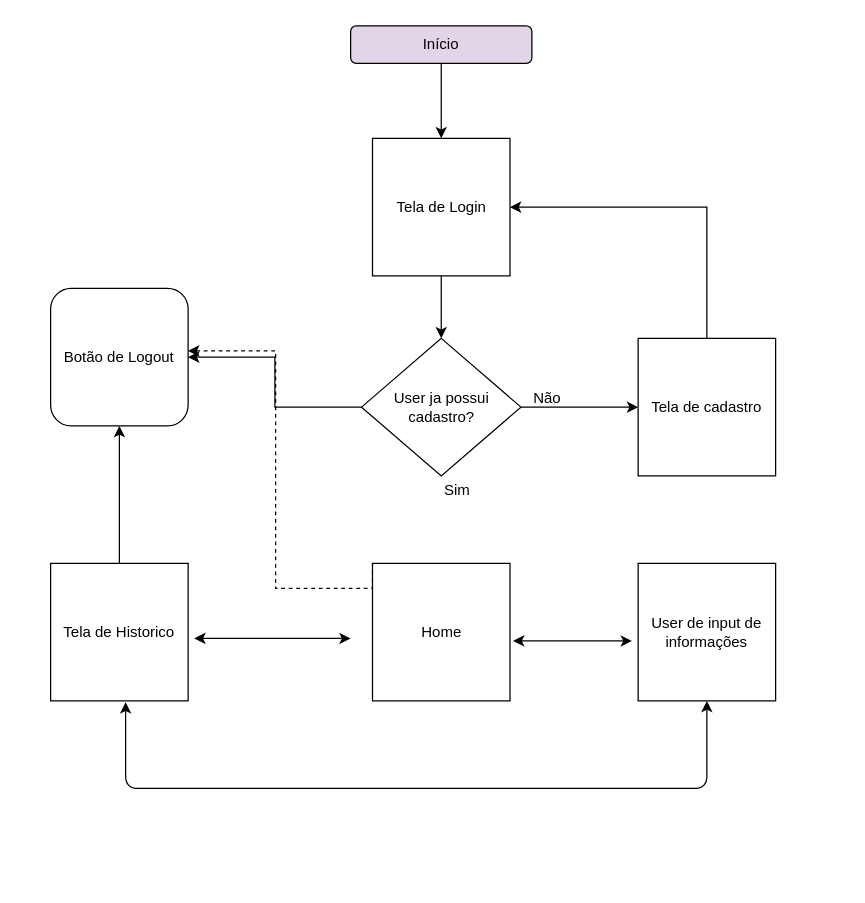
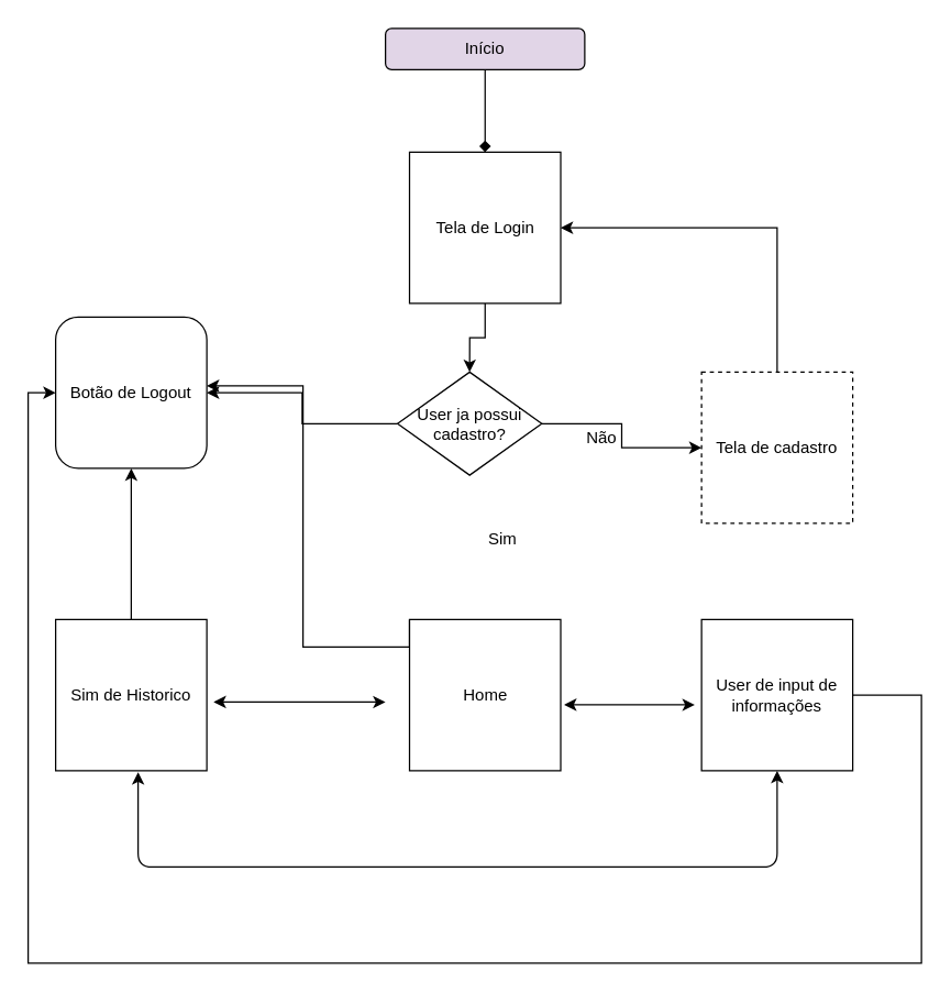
- <mxCell id="2" style="edgeStyle=orthogonalEdgeStyle;rounded=0;orthogonalLoop=1;jettySize=auto;html=1;entryX=0.5;entryY=0;entryDx=0;entryDy=0;" edge="1" parent="1" source="3" target="5"><mxGeometry relative="1" as="geometry" /></mxCell>
+ <mxCell id="2" style="edgeStyle=orthogonalEdgeStyle;rounded=0;orthogonalLoop=1;jettySize=auto;html=1;entryX=0.5;entryY=0;entryDx=0;entryDy=0;endArrow=diamond;" edge="1" parent="1" source="3" target="5"><mxGeometry relative="1" as="geometry" /></mxCell>
- <mxCell id="8" value="User ja possui cadastro?" style="rhombus;whiteSpace=wrap;html=1;" vertex="1" parent="1"><mxGeometry x="288.75" y="270" width="127.5" height="110" as="geometry" /></mxCell>
+ <mxCell id="8" value="User ja possui cadastro?" style="rhombus;whiteSpace=wrap;html=1;" vertex="1" parent="1"><mxGeometry x="288.75" y="270" width="105" height="75" as="geometry" /></mxCell>
- <mxCell id="10" value="Tela de cadastro" style="whiteSpace=wrap;html=1;aspect=fixed;" vertex="1" parent="1"><mxGeometry x="510" y="270" width="110" height="110" as="geometry" /></mxCell>
+ <mxCell id="10" value="Tela de cadastro" style="whiteSpace=wrap;html=1;aspect=fixed;dashed=1;" vertex="1" parent="1"><mxGeometry x="510" y="270" width="110" height="110" as="geometry" /></mxCell>
- <mxCell id="11" style="edgeStyle=orthogonalEdgeStyle;rounded=0;orthogonalLoop=1;jettySize=auto;html=1;exitX=0;exitY=0;exitDx=0;exitDy=0;dashed=1;" edge="1" parent="1" source="12" target="20"><mxGeometry relative="1" as="geometry"><Array as="points"><mxPoint x="298" y="470" /><mxPoint x="220" y="470" /><mxPoint x="220" y="280" /></Array></mxGeometry></mxCell>
+ <mxCell id="11" style="edgeStyle=orthogonalEdgeStyle;rounded=0;orthogonalLoop=1;jettySize=auto;html=1;exitX=0;exitY=0;exitDx=0;exitDy=0;" edge="1" parent="1" source="12" target="20"><mxGeometry relative="1" as="geometry"><Array as="points"><mxPoint x="298" y="470" /><mxPoint x="220" y="470" /><mxPoint x="220" y="280" /></Array></mxGeometry></mxCell>
- <mxCell id="17" value="Tela de Historico" style="whiteSpace=wrap;html=1;aspect=fixed;" vertex="1" parent="1"><mxGeometry x="40" y="450" width="110" height="110" as="geometry" /></mxCell>
+ <mxCell id="17" value="Sim de Historico" style="whiteSpace=wrap;html=1;aspect=fixed;" vertex="1" parent="1"><mxGeometry x="40" y="450" width="110" height="110" as="geometry" /></mxCell>
+ <mxCell id="13" style="edgeStyle=orthogonalEdgeStyle;rounded=0;orthogonalLoop=1;jettySize=auto;html=1;exitX=1;exitY=0.5;exitDx=0;exitDy=0;entryX=0;entryY=0.5;entryDx=0;entryDy=0;" edge="1" parent="1" source="14" target="20"><mxGeometry relative="1" as="geometry"><Array as="points"><mxPoint x="670" y="505" /><mxPoint x="670" y="700" /><mxPoint x="20" y="700" /><mxPoint x="20" y="285" /></Array></mxGeometry></mxCell>
